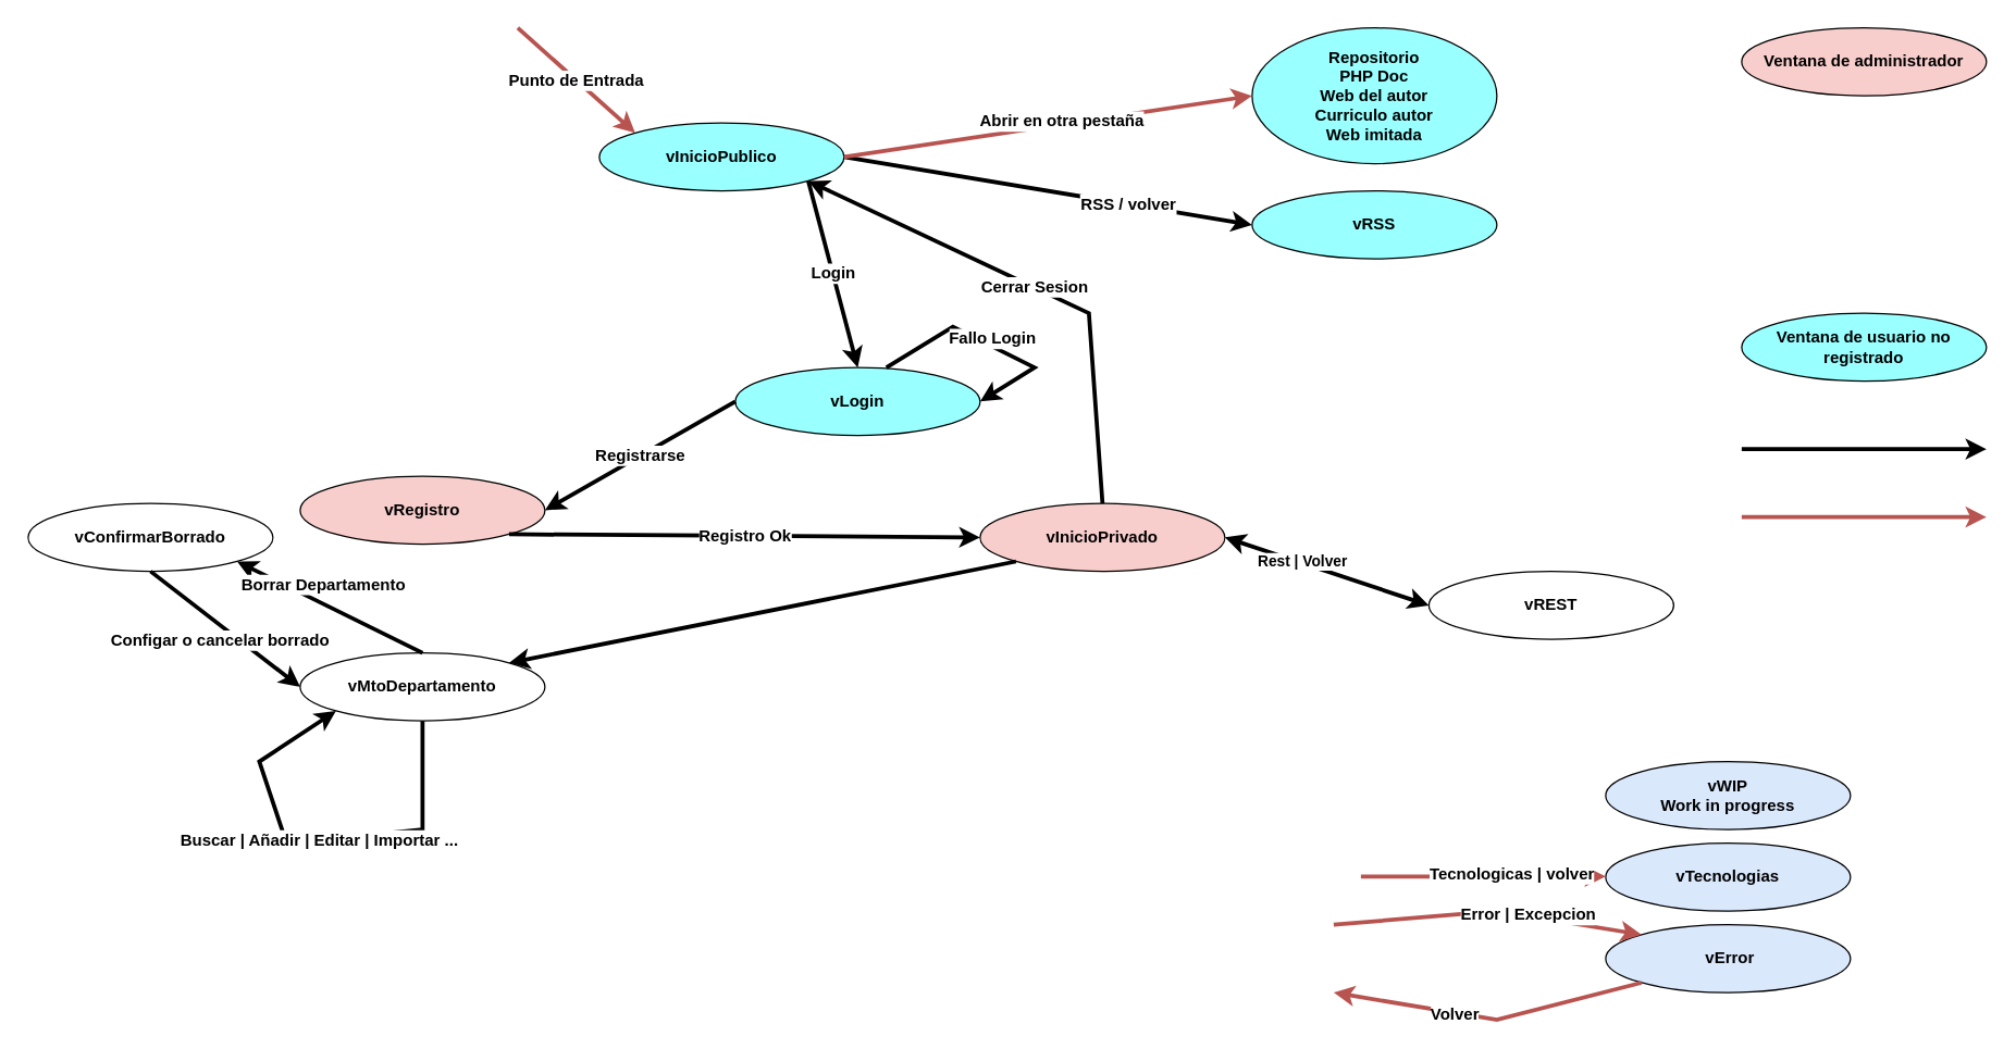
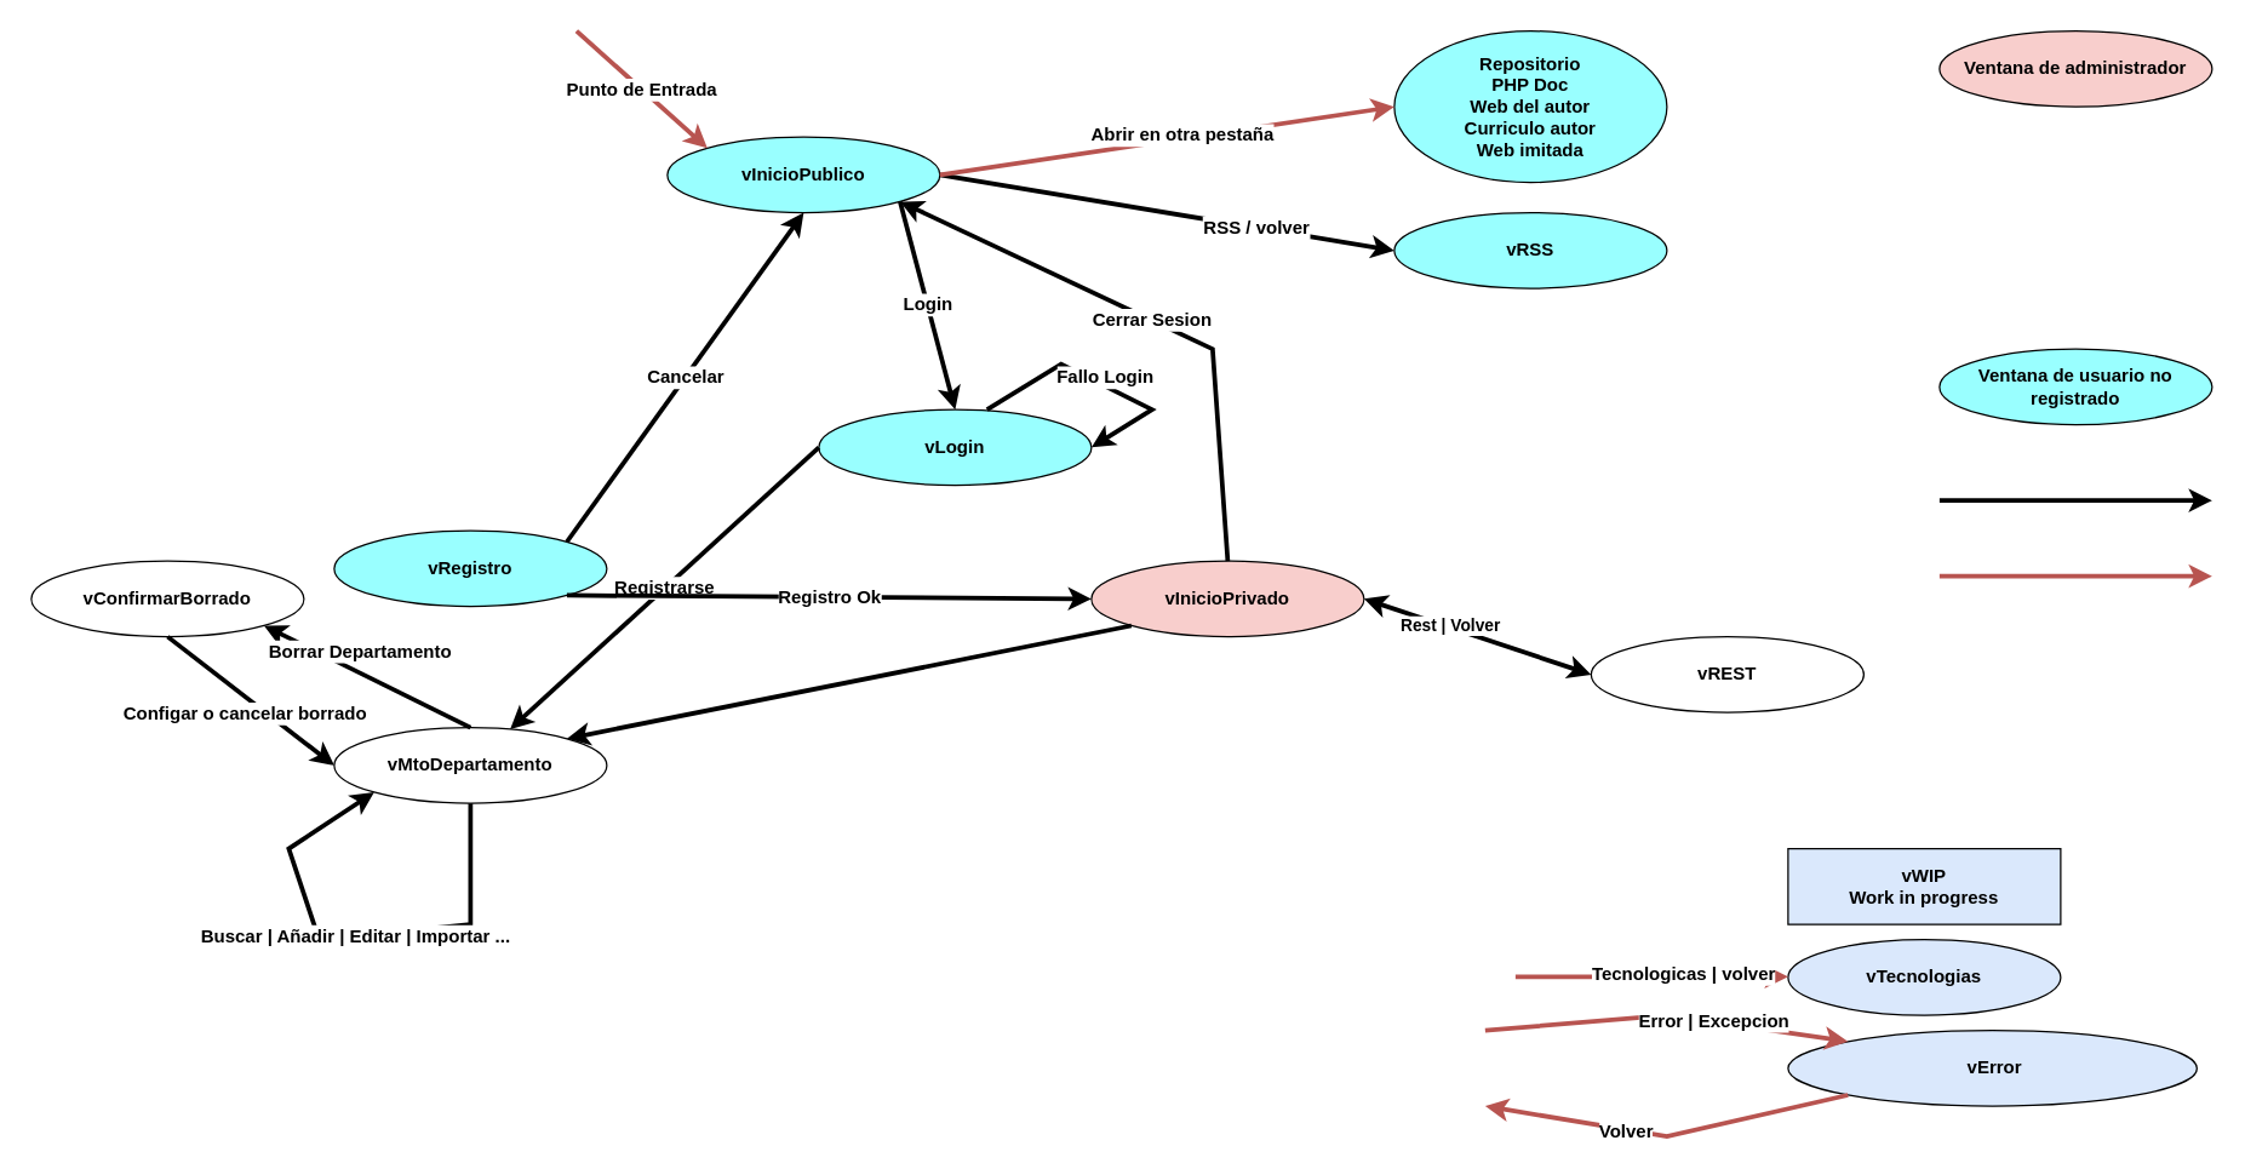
+ <mxCell id="19" value="Cancelar" style="endArrow=classic;html=1;rounded=0;strokeWidth=3;fontSize=12;fontStyle=1;entryX=0.5;entryY=1;entryDx=0;entryDy=0;exitX=1;exitY=0;exitDx=0;exitDy=0;" parent="1" source="10" target="6" edge="1"><mxGeometry width="50" height="50" relative="1" as="geometry"><mxPoint x="360" y="254.5" as="sourcePoint" /><mxPoint x="540" y="254.5" as="targetPoint" /></mxGeometry></mxCell>
- <mxCell id="18" value="Registrarse" style="endArrow=classic;html=1;rounded=0;strokeWidth=3;fontSize=12;fontStyle=1;exitX=0;exitY=0.5;exitDx=0;exitDy=0;entryX=1;entryY=0.5;entryDx=0;entryDy=0;" parent="1" source="9" target="10" edge="1"><mxGeometry width="50" height="50" relative="1" as="geometry"><mxPoint x="520" y="320" as="sourcePoint" /><mxPoint x="700" y="320" as="targetPoint" /></mxGeometry></mxCell>
+ <mxCell id="18" value="Registrarse" style="endArrow=classic;html=1;rounded=0;strokeWidth=3;fontSize=12;fontStyle=1;exitX=0;exitY=0.5;exitDx=0;exitDy=0;" parent="1" source="9" target="23" edge="1"><mxGeometry width="50" height="50" relative="1" as="geometry"><mxPoint x="520" y="320" as="sourcePoint" /><mxPoint x="700" y="320" as="targetPoint" /></mxGeometry></mxCell>
- <mxCell id="10" value="vRegistro" style="ellipse;whiteSpace=wrap;html=1;fillColor=#f8cecc;strokeColor=#000000;fontSize=12;fontStyle=1;" parent="1" vertex="1"><mxGeometry x="220" y="350" width="180" height="50" as="geometry" /></mxCell>
+ <mxCell id="10" value="vRegistro" style="ellipse;whiteSpace=wrap;html=1;fillColor=#99FFFF;strokeColor=#000000;fontSize=12;fontStyle=1" parent="1" vertex="1"><mxGeometry x="220" y="350" width="180" height="50" as="geometry" /></mxCell>
- <mxCell id="34" value="vWIP&lt;br&gt;Work in progress" style="ellipse;whiteSpace=wrap;html=1;fillColor=#dae8fc;strokeColor=#000000;fontSize=12;fontStyle=1" vertex="1" parent="1"><mxGeometry x="1180" y="560" width="180" height="50" as="geometry" /></mxCell>
+ <mxCell id="34" value="vWIP&lt;br&gt;Work in progress" style="whiteSpace=wrap;html=1;fillColor=#dae8fc;strokeColor=#000000;fontSize=12;fontStyle=1;rounded=0;" vertex="1" parent="1"><mxGeometry x="1180" y="560" width="180" height="50" as="geometry" /></mxCell>
- <mxCell id="36" value="&amp;nbsp;vError" style="ellipse;whiteSpace=wrap;html=1;fillColor=#dae8fc;strokeColor=#000000;fontSize=12;fontStyle=1" vertex="1" parent="1"><mxGeometry x="1180" y="680" width="180" height="50" as="geometry" /></mxCell>
+ <mxCell id="36" value="&amp;nbsp;vError" style="ellipse;whiteSpace=wrap;html=1;fillColor=#dae8fc;strokeColor=#000000;fontSize=12;fontStyle=1" vertex="1" parent="1"><mxGeometry x="1180" y="680" width="270" height="50" as="geometry" /></mxCell>
